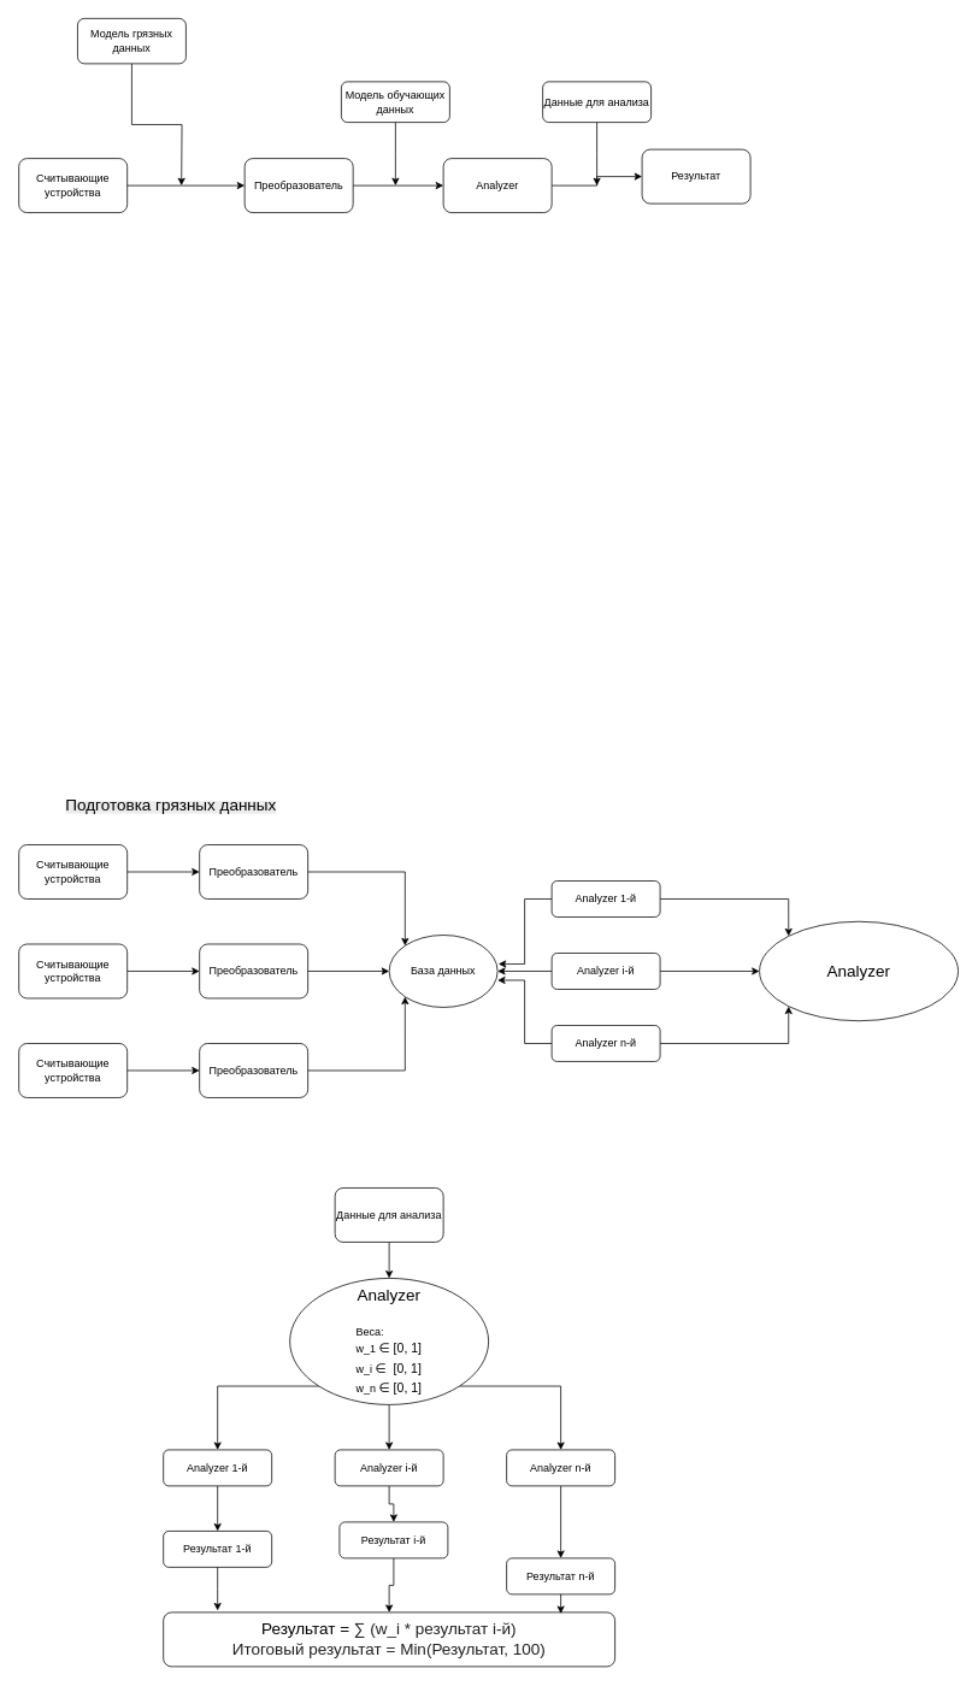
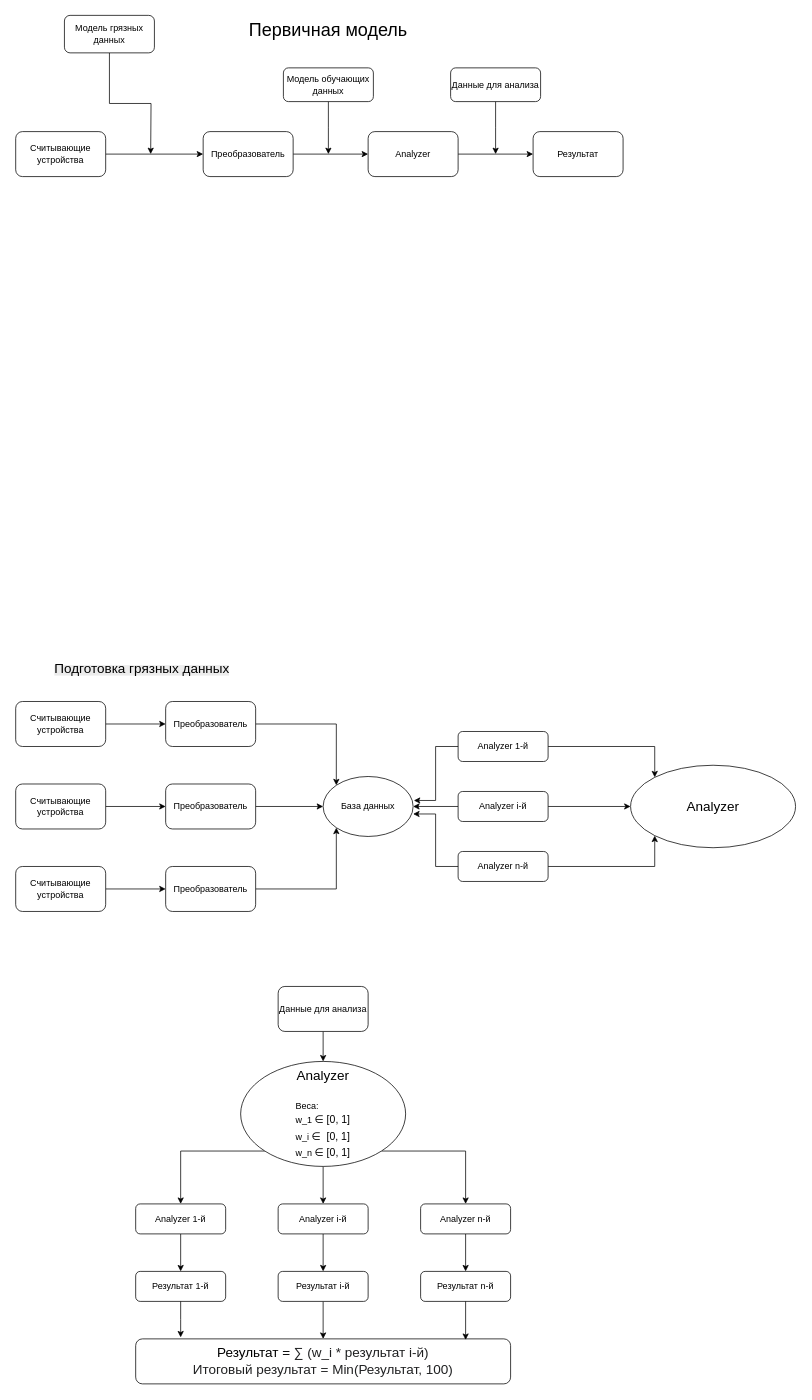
+ <mxCell id="13" value="&lt;font style=&quot;font-size: 24px;&quot;&gt;Первичная модель&lt;/font&gt;" style="text;html=1;align=center;verticalAlign=middle;whiteSpace=wrap;rounded=0;" vertex="1" parent="1"><mxGeometry x="272" y="25" width="330" height="30" as="geometry" /></mxCell>
- <mxCell id="12" value="Результат" style="rounded=1;whiteSpace=wrap;html=1;" vertex="1" parent="1"><mxGeometry x="710" y="165" width="120" height="60" as="geometry" /></mxCell>
+ <mxCell id="12" value="Результат" style="rounded=1;whiteSpace=wrap;html=1;" vertex="1" parent="1"><mxGeometry x="710" y="175" width="120" height="60" as="geometry" /></mxCell>
- <mxCell id="54" value="Результат i-й" style="rounded=1;whiteSpace=wrap;html=1;" vertex="1" parent="1"><mxGeometry x="375" y="1685" width="120" height="40" as="geometry" /></mxCell>
+ <mxCell id="54" value="Результат i-й" style="rounded=1;whiteSpace=wrap;html=1;" vertex="1" parent="1"><mxGeometry x="370" y="1695" width="120" height="40" as="geometry" /></mxCell>
- <mxCell id="55" value="Результат n-й" style="rounded=1;whiteSpace=wrap;html=1;" vertex="1" parent="1"><mxGeometry x="560" y="1725" width="120" height="40" as="geometry" /></mxCell>
+ <mxCell id="55" value="Результат n-й" style="rounded=1;whiteSpace=wrap;html=1;" vertex="1" parent="1"><mxGeometry x="560" y="1695" width="120" height="40" as="geometry" /></mxCell>
